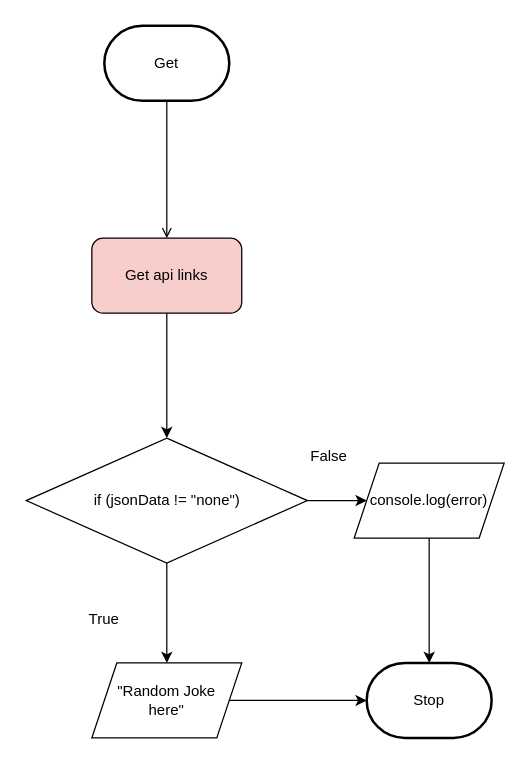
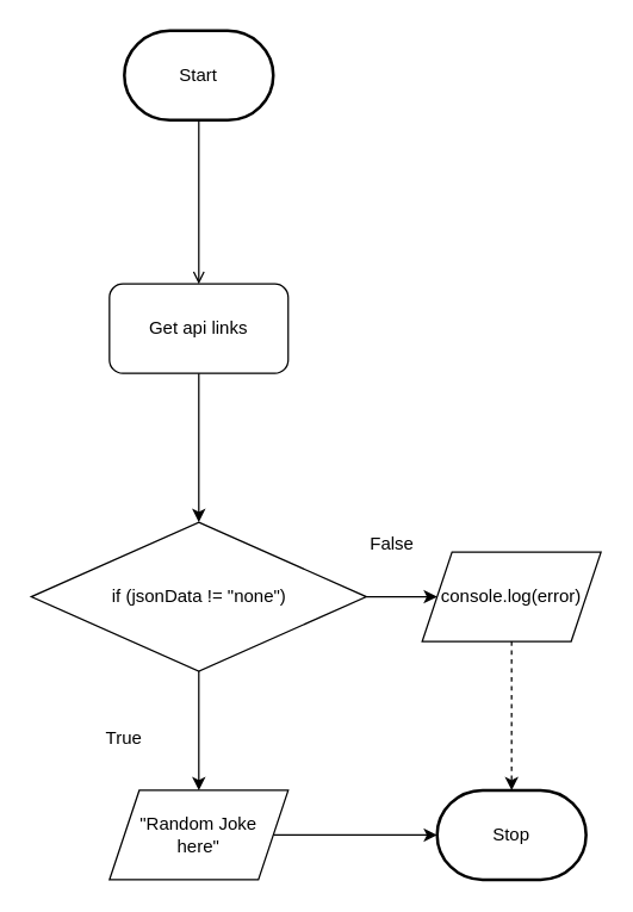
- <mxCell id="3" value="Get" style="strokeWidth=2;html=1;shape=mxgraph.flowchart.terminator;whiteSpace=wrap;" parent="1" vertex="1"><mxGeometry x="83" y="20" width="100" height="60" as="geometry" /></mxCell>
+ <mxCell id="3" value="Start" style="strokeWidth=2;html=1;shape=mxgraph.flowchart.terminator;whiteSpace=wrap;" parent="1" vertex="1"><mxGeometry x="83" y="20" width="100" height="60" as="geometry" /></mxCell>
- <mxCell id="5" value="Get api links" style="rounded=1;whiteSpace=wrap;html=1;fillColor=#f8cecc;" parent="1" vertex="1"><mxGeometry x="73" y="190" width="120" height="60" as="geometry" /></mxCell>
+ <mxCell id="5" value="Get api links" style="rounded=1;whiteSpace=wrap;html=1;" parent="1" vertex="1"><mxGeometry x="73" y="190" width="120" height="60" as="geometry" /></mxCell>
- <mxCell id="12" style="edgeStyle=none;html=1;entryX=0.5;entryY=0;entryDx=0;entryDy=0;entryPerimeter=0;" parent="1" source="13" target="4" edge="1"><mxGeometry relative="1" as="geometry" /></mxCell>
+ <mxCell id="12" style="edgeStyle=none;html=1;entryX=0.5;entryY=0;entryDx=0;entryDy=0;entryPerimeter=0;dashed=1;" parent="1" source="13" target="4" edge="1"><mxGeometry relative="1" as="geometry" /></mxCell>
